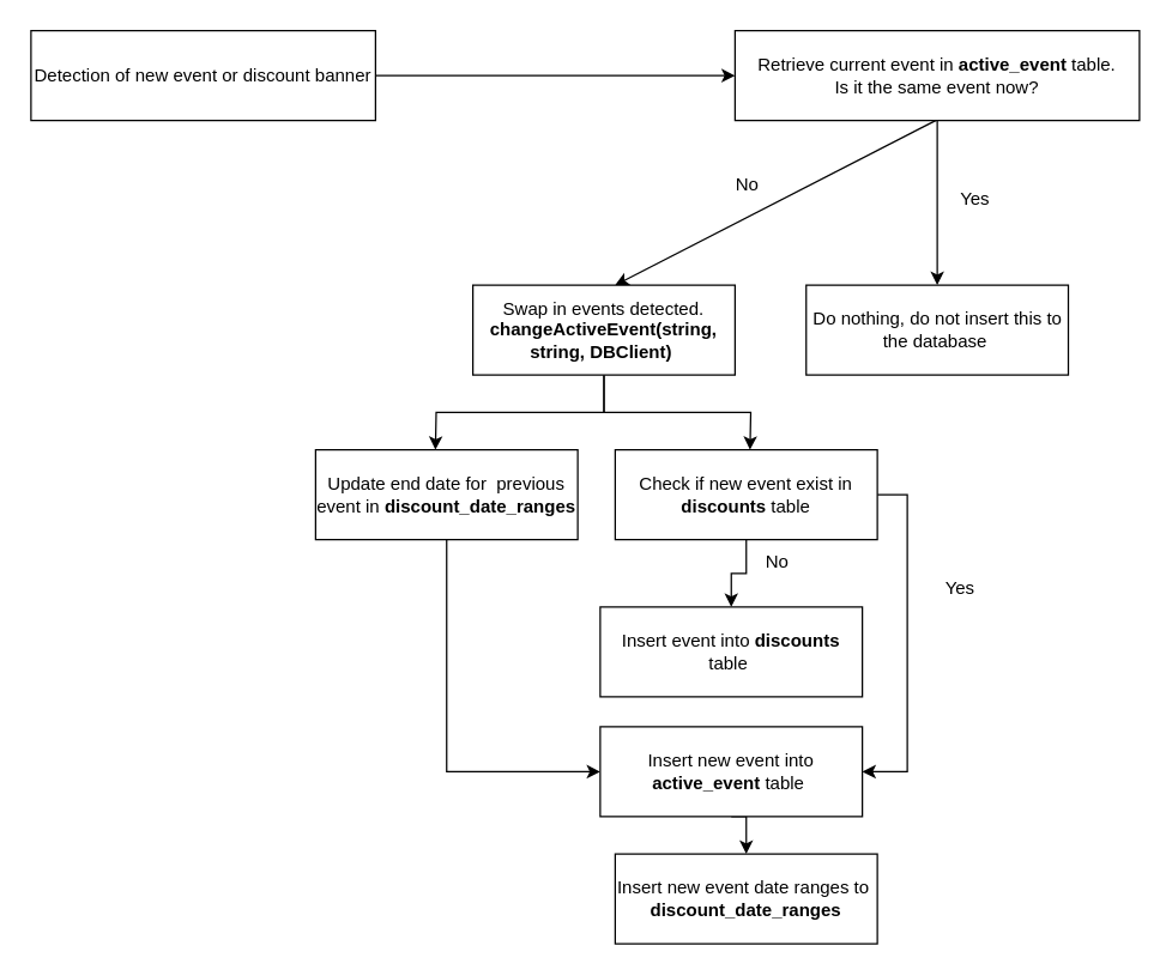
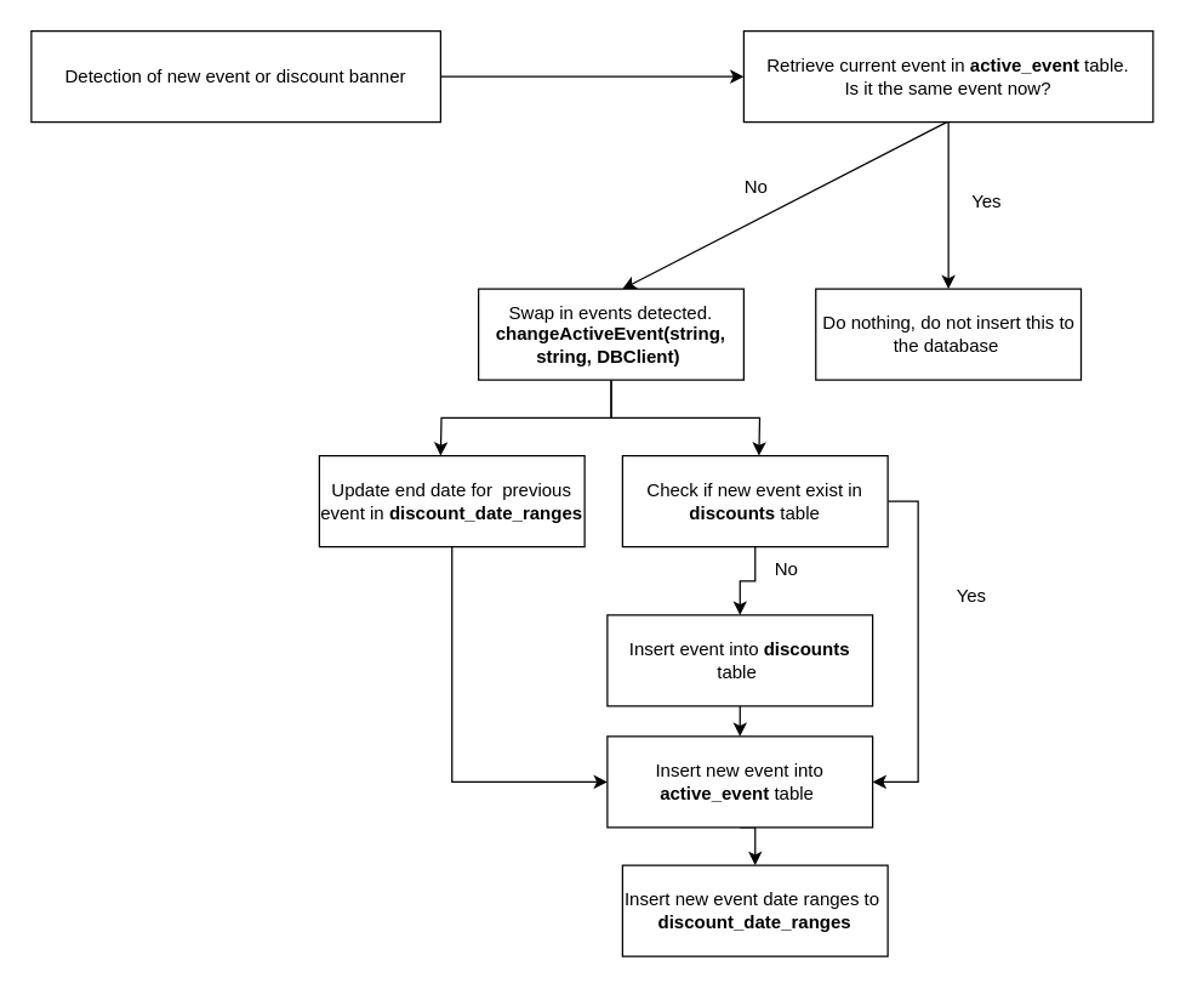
- <mxCell id="2" value="Detection of new event or discount banner" style="rounded=0;whiteSpace=wrap;html=1;" parent="1" vertex="1"><mxGeometry x="20" y="20" width="230" height="60" as="geometry" /></mxCell>
+ <mxCell id="2" value="Detection of new event or discount banner" style="rounded=0;whiteSpace=wrap;html=1;" parent="1" vertex="1"><mxGeometry x="20" y="20" width="270" height="60" as="geometry" /></mxCell>
+ <mxCell id="18" style="edgeStyle=orthogonalEdgeStyle;rounded=0;orthogonalLoop=1;jettySize=auto;html=1;exitX=0.5;exitY=1;exitDx=0;exitDy=0;entryX=0.5;entryY=0;entryDx=0;entryDy=0;" parent="1" source="19" target="22" edge="1"><mxGeometry relative="1" as="geometry" /></mxCell>
